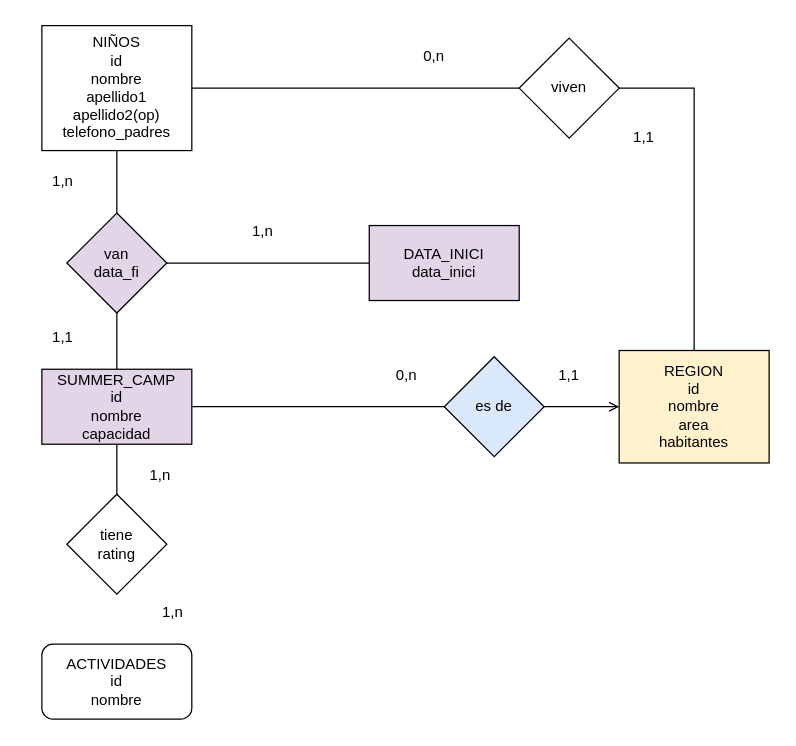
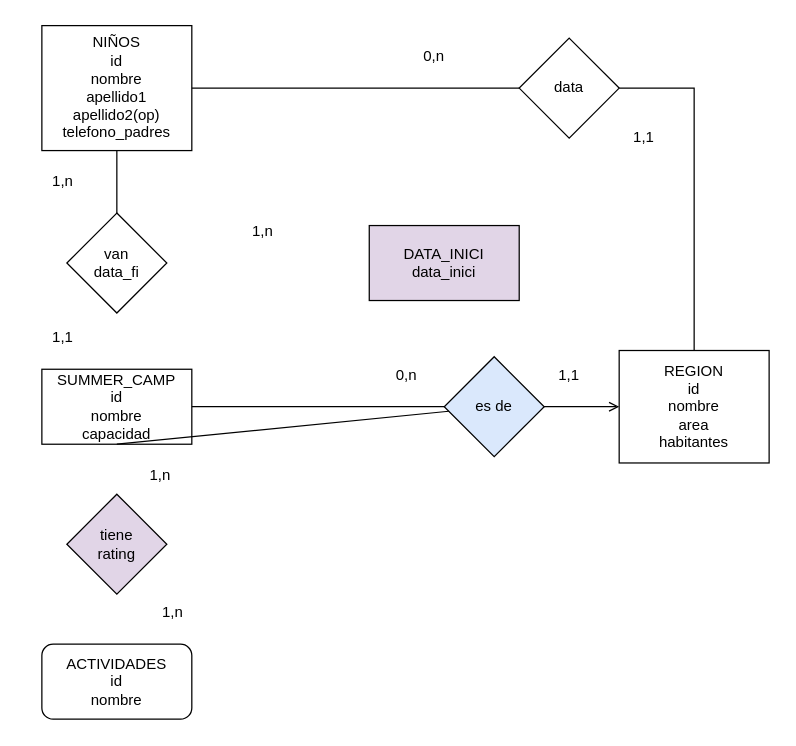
- <mxCell id="15" value="viven" style="rhombus;whiteSpace=wrap;html=1;" vertex="1" parent="1"><mxGeometry x="415" y="30" width="80" height="80" as="geometry" /></mxCell>
+ <mxCell id="15" value="data" style="rhombus;whiteSpace=wrap;html=1;" vertex="1" parent="1"><mxGeometry x="415" y="30" width="80" height="80" as="geometry" /></mxCell>
- <mxCell id="20" value="van&lt;br&gt;data_fi" style="rhombus;whiteSpace=wrap;html=1;fillColor=#e1d5e7;" vertex="1" parent="1"><mxGeometry x="53" y="170" width="80" height="80" as="geometry" /></mxCell>
+ <mxCell id="20" value="van&lt;br&gt;data_fi" style="rhombus;whiteSpace=wrap;html=1;" vertex="1" parent="1"><mxGeometry x="53" y="170" width="80" height="80" as="geometry" /></mxCell>
- <mxCell id="24" value="" style="endArrow=none;html=1;rounded=0;exitX=1;exitY=0.5;exitDx=0;exitDy=0;" edge="1" parent="1" source="20" target="25"><mxGeometry width="50" height="50" relative="1" as="geometry"><mxPoint x="330" y="320" as="sourcePoint" /><mxPoint x="370" y="210" as="targetPoint" /></mxGeometry></mxCell>
- <mxCell id="21" value="" style="endArrow=none;html=1;rounded=0;entryX=0.5;entryY=1;entryDx=0;entryDy=0;exitX=0.5;exitY=0;exitDx=0;exitDy=0;" edge="1" parent="1" source="2" target="20"><mxGeometry width="50" height="50" relative="1" as="geometry"><mxPoint x="93" y="295" as="sourcePoint" /><mxPoint x="93" y="150" as="targetPoint" /></mxGeometry></mxCell>
- <mxCell id="2" value="SUMMER_CAMP&lt;br&gt;id&lt;br&gt;nombre&lt;br&gt;capacidad" style="rounded=0;whiteSpace=wrap;html=1;fillColor=#e1d5e7;" vertex="1" parent="1"><mxGeometry x="33" y="295" width="120" height="60" as="geometry" /></mxCell>
+ <mxCell id="2" value="SUMMER_CAMP&lt;br&gt;id&lt;br&gt;nombre&lt;br&gt;capacidad" style="rounded=0;whiteSpace=wrap;html=1;" vertex="1" parent="1"><mxGeometry x="33" y="295" width="120" height="60" as="geometry" /></mxCell>
- <mxCell id="3" value="REGION&lt;br&gt;id&lt;br&gt;nombre&lt;br&gt;area&lt;br&gt;habitantes" style="rounded=0;whiteSpace=wrap;html=1;fillColor=#fff2cc;" vertex="1" parent="1"><mxGeometry x="495" y="280" width="120" height="90" as="geometry" /></mxCell>
+ <mxCell id="3" value="REGION&lt;br&gt;id&lt;br&gt;nombre&lt;br&gt;area&lt;br&gt;habitantes" style="rounded=0;whiteSpace=wrap;html=1;" vertex="1" parent="1"><mxGeometry x="495" y="280" width="120" height="90" as="geometry" /></mxCell>
- <mxCell id="10" value="" style="endArrow=none;html=1;rounded=0;exitX=0.5;exitY=1;exitDx=0;exitDy=0;entryX=0.5;entryY=0;entryDx=0;entryDy=0;" edge="1" parent="1" source="2" target="9"><mxGeometry width="50" height="50" relative="1" as="geometry"><mxPoint x="93" y="355" as="sourcePoint" /><mxPoint x="93" y="515" as="targetPoint" /></mxGeometry></mxCell>
+ <mxCell id="10" value="" style="endArrow=none;html=1;rounded=0;exitX=0.5;exitY=1;exitDx=0;exitDy=0;" edge="1" parent="1" source="2" target="6"><mxGeometry width="50" height="50" relative="1" as="geometry"><mxPoint x="93" y="355" as="sourcePoint" /><mxPoint x="93" y="515" as="targetPoint" /></mxGeometry></mxCell>
- <mxCell id="9" value="tiene&lt;br&gt;rating" style="rhombus;whiteSpace=wrap;html=1;" vertex="1" parent="1"><mxGeometry x="53" y="395" width="80" height="80" as="geometry" /></mxCell>
+ <mxCell id="9" value="tiene&lt;br&gt;rating" style="rhombus;whiteSpace=wrap;html=1;fillColor=#e1d5e7;" vertex="1" parent="1"><mxGeometry x="53" y="395" width="80" height="80" as="geometry" /></mxCell>
